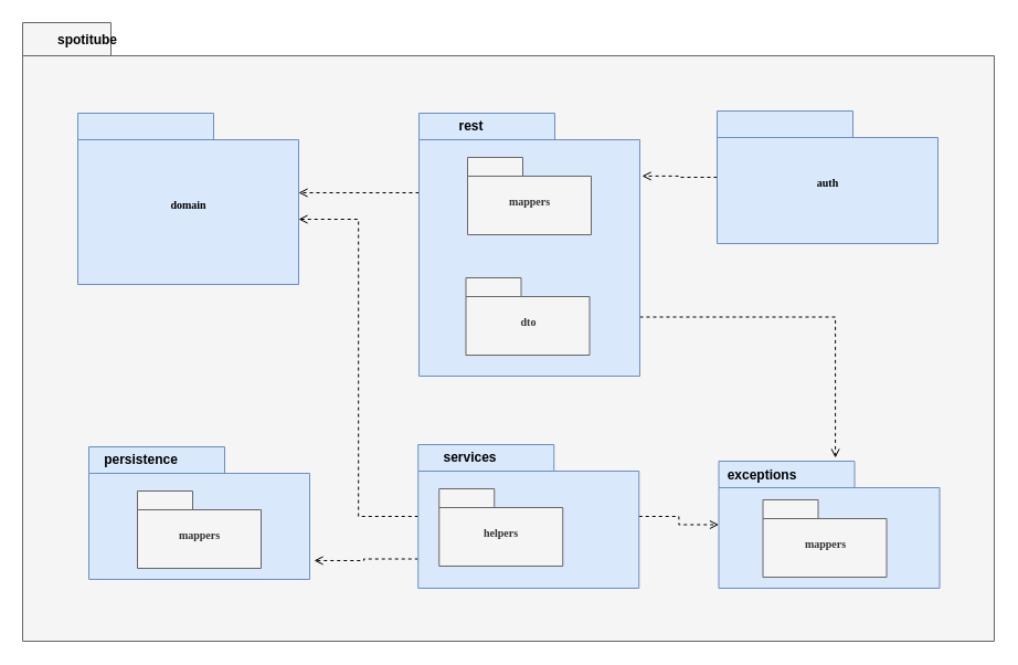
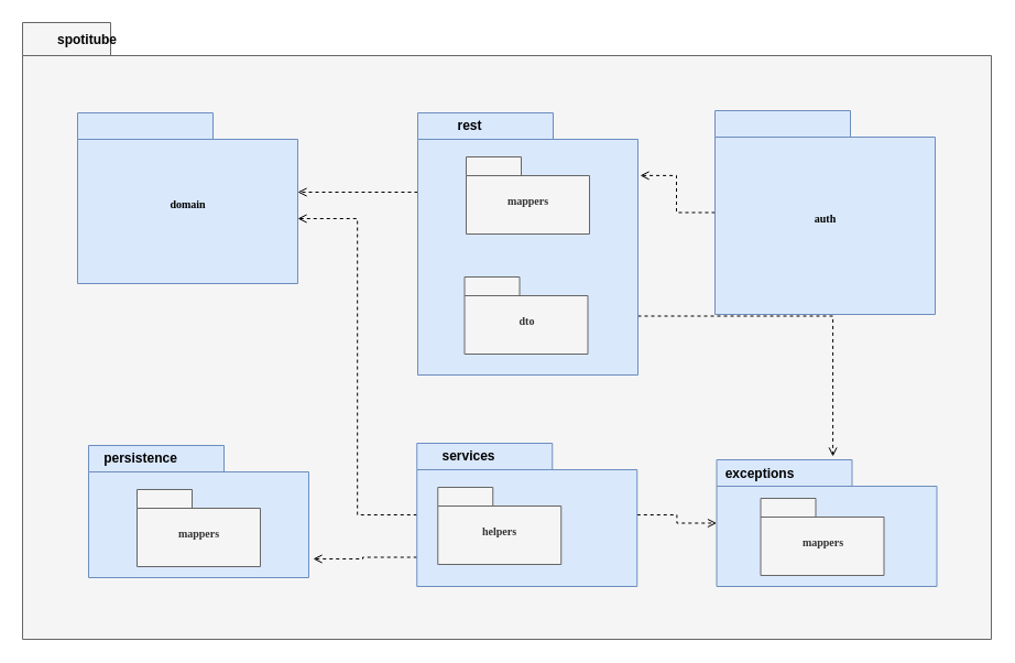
- <mxCell id="20" value="&lt;div&gt;auth&lt;/div&gt;" style="shape=folder;fontStyle=1;spacingTop=10;tabWidth=123;tabHeight=24;tabPosition=left;html=1;rounded=0;shadow=0;comic=0;labelBackgroundColor=none;strokeColor=#6c8ebf;strokeWidth=1;fillColor=#dae8fc;fontFamily=Verdana;fontSize=10;align=center;" vertex="1" parent="1"><mxGeometry x="649" y="100" width="200" height="120" as="geometry" /></mxCell>
+ <mxCell id="20" value="&lt;div&gt;auth&lt;/div&gt;" style="shape=folder;fontStyle=1;spacingTop=10;tabWidth=123;tabHeight=24;tabPosition=left;html=1;rounded=0;shadow=0;comic=0;labelBackgroundColor=none;strokeColor=#6c8ebf;strokeWidth=1;fillColor=#dae8fc;fontFamily=Verdana;fontSize=10;align=center;" vertex="1" parent="1"><mxGeometry x="649" y="100" width="200" height="185" as="geometry" /></mxCell>
